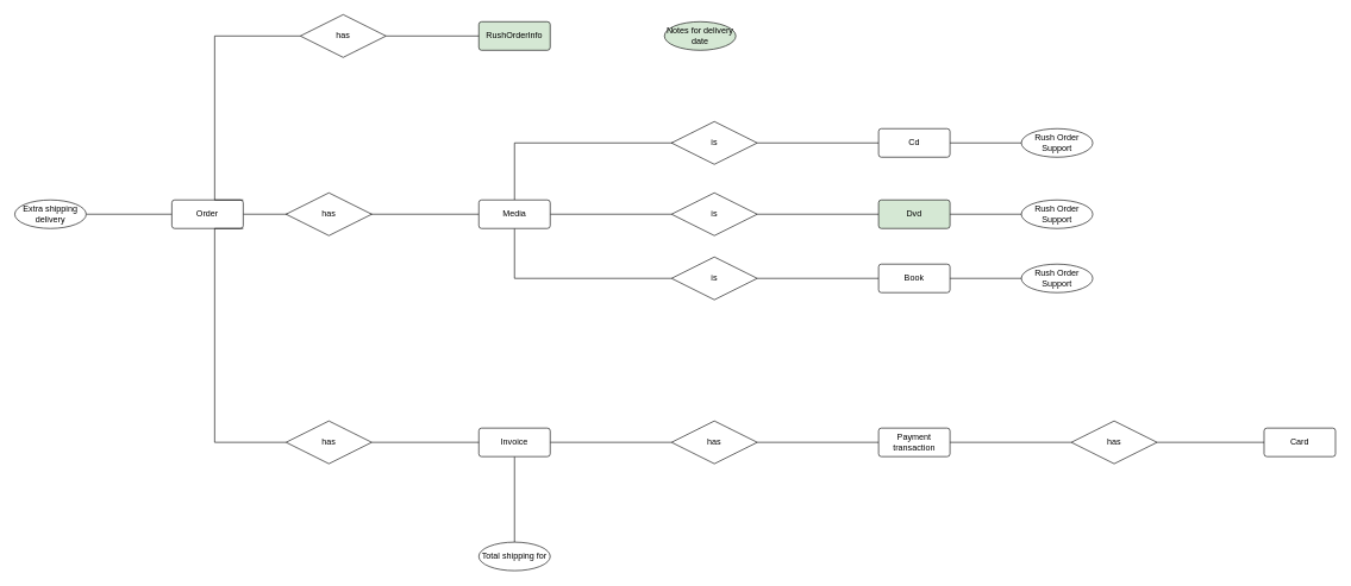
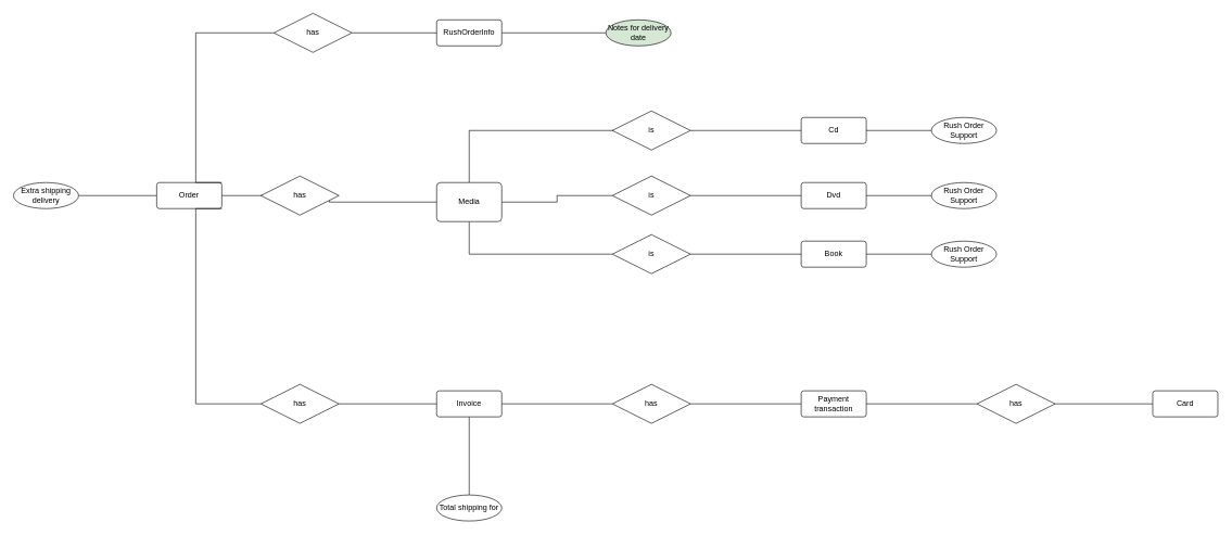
- <mxCell id="11" value="RushOrderInfo" style="rounded=1;arcSize=10;whiteSpace=wrap;html=1;align=center;fillColor=#d5e8d4;" vertex="1" parent="1"><mxGeometry x="670" y="30" width="100" height="40" as="geometry" /></mxCell>
+ <mxCell id="11" value="RushOrderInfo" style="rounded=1;arcSize=10;whiteSpace=wrap;html=1;align=center;" vertex="1" parent="1"><mxGeometry x="670" y="30" width="100" height="40" as="geometry" /></mxCell>
+ <mxCell id="10" style="edgeStyle=orthogonalEdgeStyle;rounded=0;orthogonalLoop=1;jettySize=auto;html=1;exitX=1;exitY=0.5;exitDx=0;exitDy=0;entryX=0;entryY=0.5;entryDx=0;entryDy=0;endArrow=none;endFill=0;" edge="1" parent="1" source="11" target="37"><mxGeometry relative="1" as="geometry" /></mxCell>
- <mxCell id="9" value="Media" style="rounded=1;arcSize=10;whiteSpace=wrap;html=1;align=center;" vertex="1" parent="1"><mxGeometry x="670" y="280" width="100" height="40" as="geometry" /></mxCell>
+ <mxCell id="9" value="Media" style="rounded=1;arcSize=10;whiteSpace=wrap;html=1;align=center;" vertex="1" parent="1"><mxGeometry x="670" y="280" width="100" height="60" as="geometry" /></mxCell>
- <mxCell id="31" value="Dvd" style="rounded=1;arcSize=10;whiteSpace=wrap;html=1;align=center;fillColor=#d5e8d4;" vertex="1" parent="1"><mxGeometry x="1230" y="280" width="100" height="40" as="geometry" /></mxCell>
+ <mxCell id="31" value="Dvd" style="rounded=1;arcSize=10;whiteSpace=wrap;html=1;align=center;" vertex="1" parent="1"><mxGeometry x="1230" y="280" width="100" height="40" as="geometry" /></mxCell>
